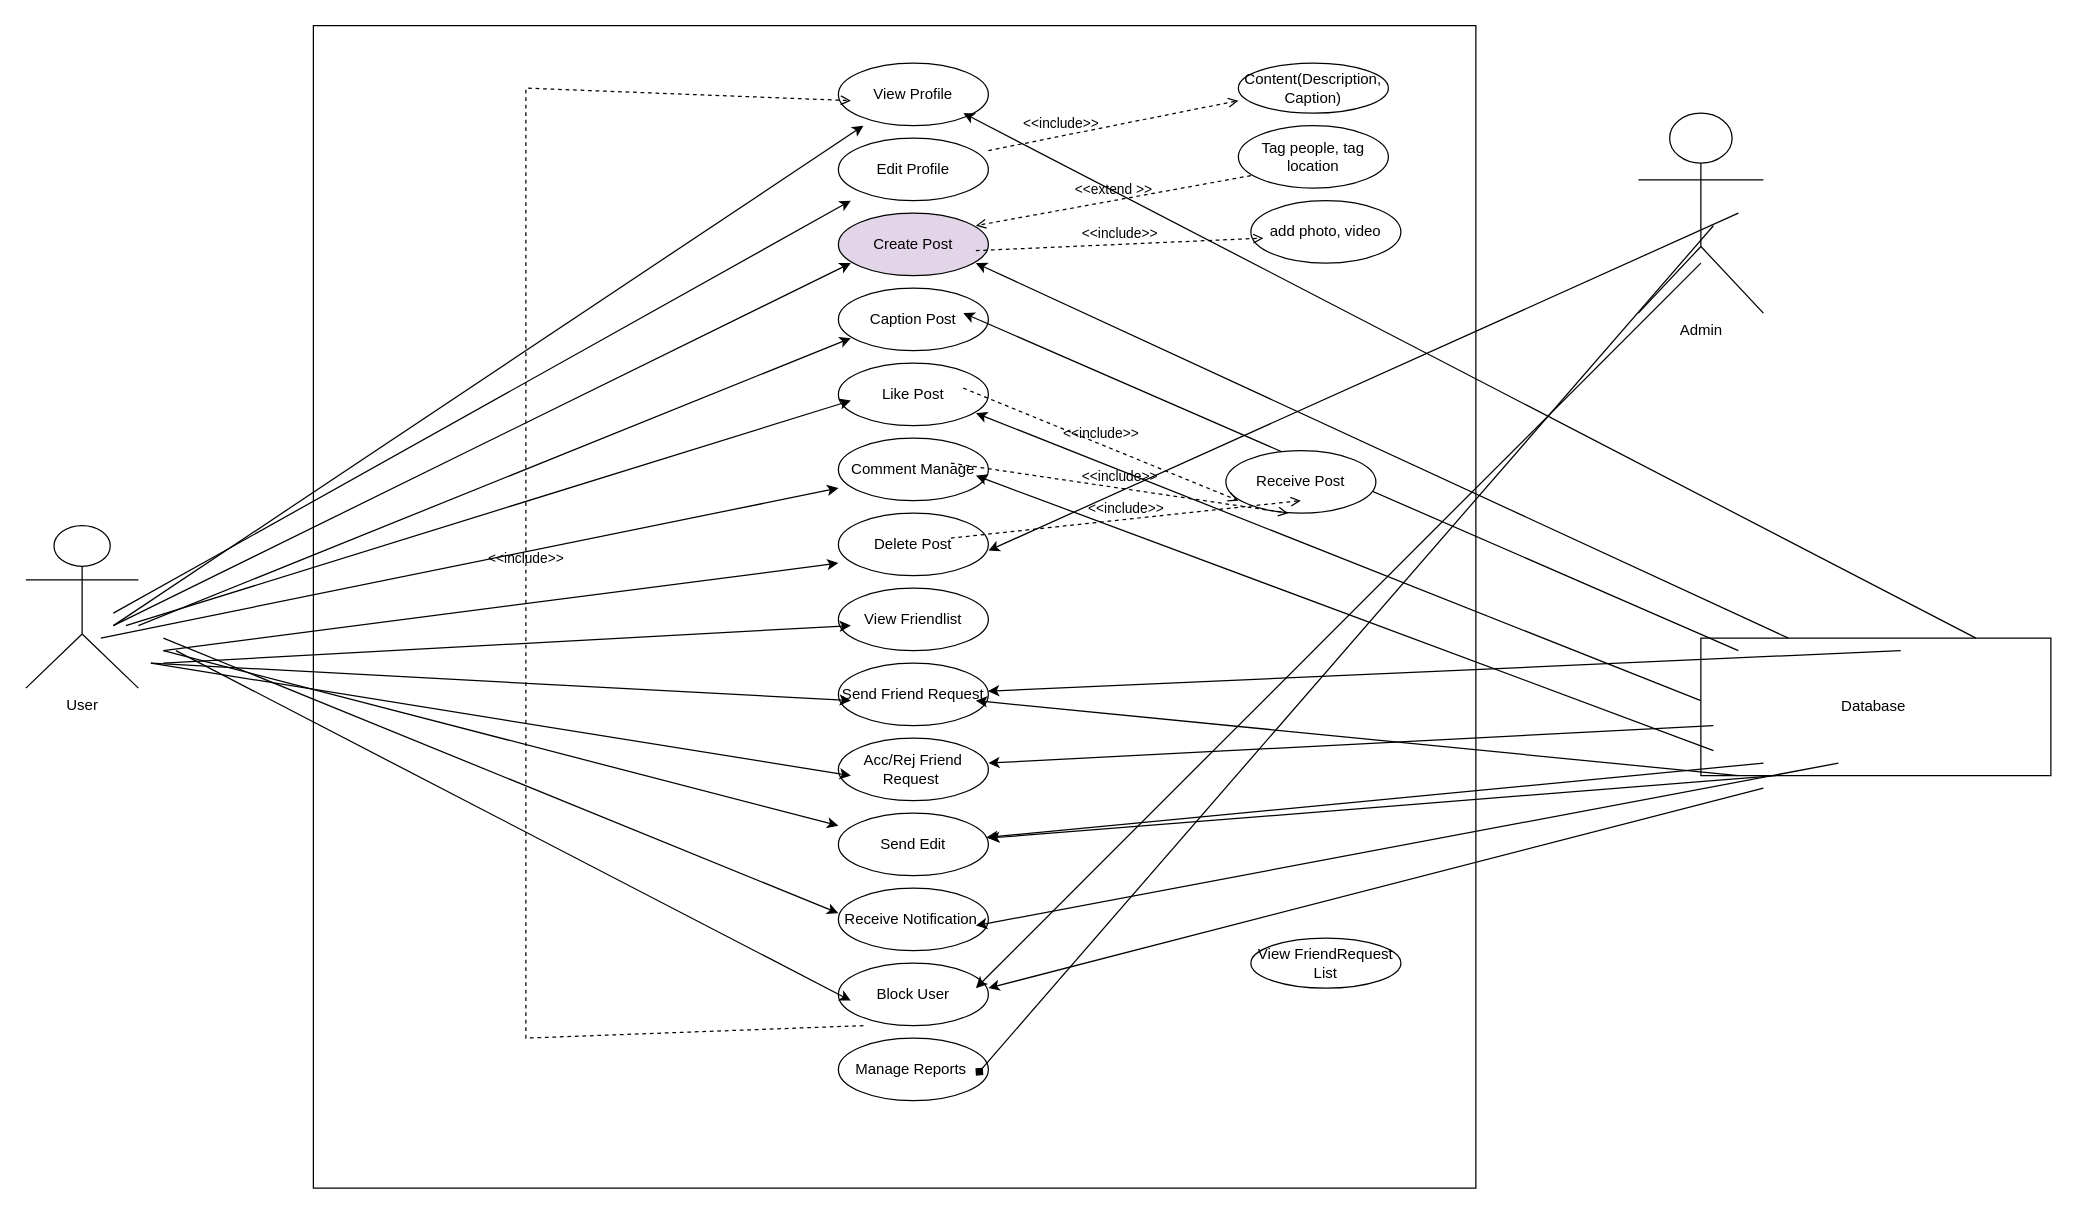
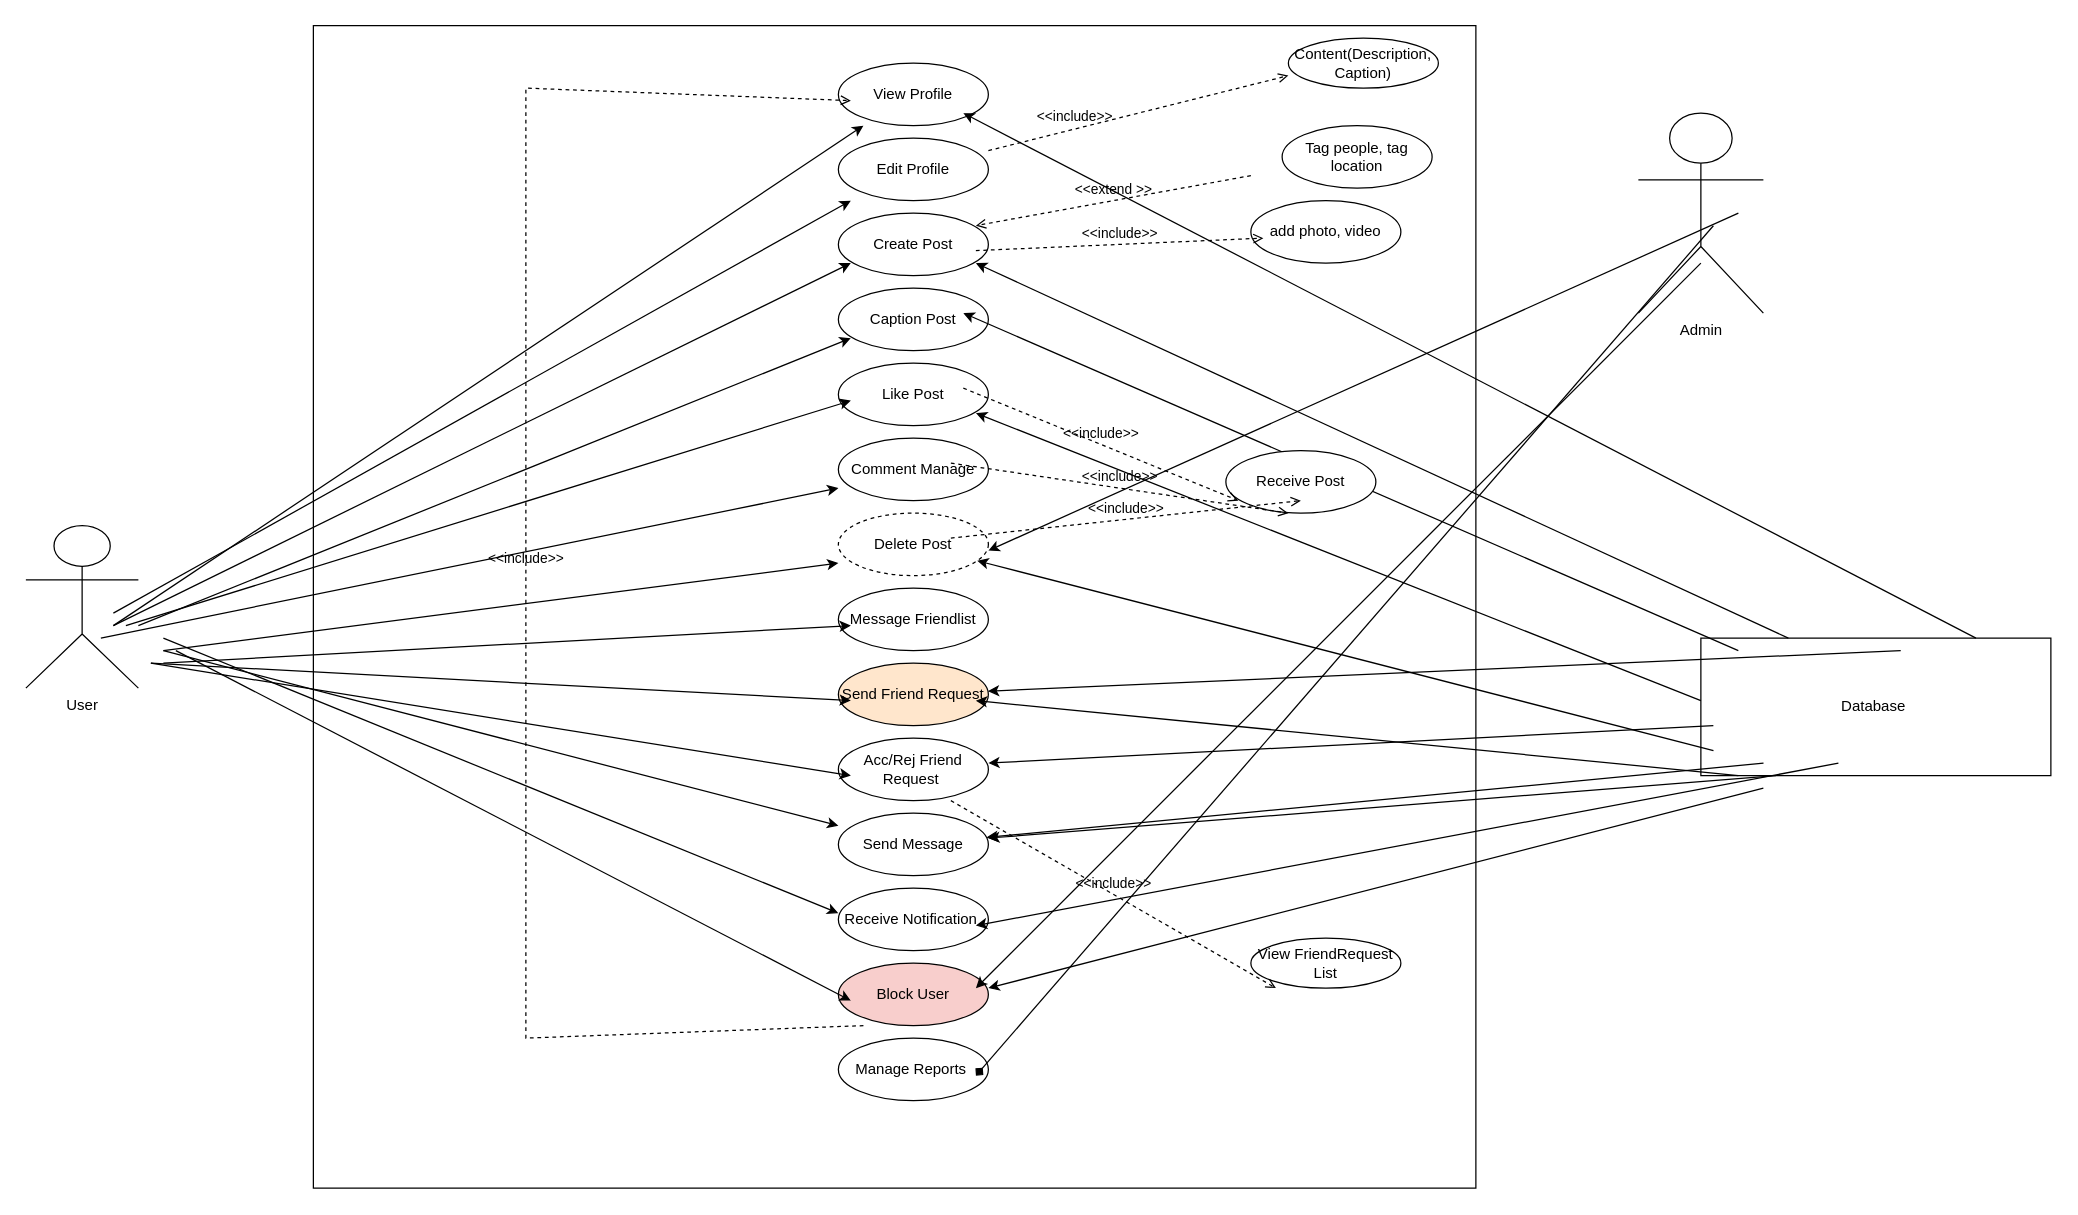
- <mxCell id="40" value="Content(Description, Caption)" style="ellipse;whiteSpace=wrap;html=1;" vertex="1" parent="1"><mxGeometry x="990" y="50" width="120" height="40" as="geometry" /></mxCell>
+ <mxCell id="40" value="Content(Description, Caption)" style="ellipse;whiteSpace=wrap;html=1;" vertex="1" parent="1"><mxGeometry x="1030" y="30" width="120" height="40" as="geometry" /></mxCell>
- <mxCell id="42" value="Tag people, tag location" style="ellipse;whiteSpace=wrap;html=1;" vertex="1" parent="1"><mxGeometry x="990" y="100" width="120" height="50" as="geometry" /></mxCell>
+ <mxCell id="42" value="Tag people, tag location" style="ellipse;whiteSpace=wrap;html=1;" vertex="1" parent="1"><mxGeometry x="1025" y="100" width="120" height="50" as="geometry" /></mxCell>
- <mxCell id="6" value="Create Post" style="ellipse;whiteSpace=wrap;html=1;fillColor=#e1d5e7;" vertex="1" parent="1"><mxGeometry x="670" y="170" width="120" height="50" as="geometry" /></mxCell>
+ <mxCell id="6" value="Create Post" style="ellipse;whiteSpace=wrap;html=1;" vertex="1" parent="1"><mxGeometry x="670" y="170" width="120" height="50" as="geometry" /></mxCell>
- <mxCell id="10" value="Delete Post" style="ellipse;whiteSpace=wrap;html=1;" vertex="1" parent="1"><mxGeometry x="670" y="410" width="120" height="50" as="geometry" /></mxCell>
+ <mxCell id="10" value="Delete Post" style="ellipse;whiteSpace=wrap;html=1;dashed=1;" vertex="1" parent="1"><mxGeometry x="670" y="410" width="120" height="50" as="geometry" /></mxCell>
- <mxCell id="11" value="View Friendlist" style="ellipse;whiteSpace=wrap;html=1;" vertex="1" parent="1"><mxGeometry x="670" y="470" width="120" height="50" as="geometry" /></mxCell>
+ <mxCell id="11" value="Message Friendlist" style="ellipse;whiteSpace=wrap;html=1;" vertex="1" parent="1"><mxGeometry x="670" y="470" width="120" height="50" as="geometry" /></mxCell>
- <mxCell id="47" value="" style="endArrow=classic;html=1;rounded=0;exitX=0.036;exitY=0.818;exitDx=0;exitDy=0;exitPerimeter=0;entryX=0.917;entryY=0.6;entryDx=0;entryDy=0;entryPerimeter=0;" edge="1" parent="1" source="35" target="9"><mxGeometry width="50" height="50" relative="1" as="geometry"><mxPoint x="780" y="560" as="sourcePoint" /><mxPoint x="880" y="440" as="targetPoint" /></mxGeometry></mxCell>
+ <mxCell id="47" value="" style="endArrow=classic;html=1;rounded=0;exitX=0.036;exitY=0.818;exitDx=0;exitDy=0;exitPerimeter=0;" edge="1" parent="1" source="35" target="10"><mxGeometry width="50" height="50" relative="1" as="geometry"><mxPoint x="780" y="560" as="sourcePoint" /><mxPoint x="880" y="440" as="targetPoint" /></mxGeometry></mxCell>
- <mxCell id="12" value="Send Friend Request" style="ellipse;whiteSpace=wrap;html=1;" vertex="1" parent="1"><mxGeometry x="670" y="530" width="120" height="50" as="geometry" /></mxCell>
+ <mxCell id="12" value="Send Friend Request" style="ellipse;whiteSpace=wrap;html=1;fillColor=#ffe6cc;" vertex="1" parent="1"><mxGeometry x="670" y="530" width="120" height="50" as="geometry" /></mxCell>
- <mxCell id="14" value="Send Edit" style="ellipse;whiteSpace=wrap;html=1;" vertex="1" parent="1"><mxGeometry x="670" y="650" width="120" height="50" as="geometry" /></mxCell>
+ <mxCell id="14" value="Send Message" style="ellipse;whiteSpace=wrap;html=1;" vertex="1" parent="1"><mxGeometry x="670" y="650" width="120" height="50" as="geometry" /></mxCell>
+ <mxCell id="55" value="&amp;lt;&amp;lt;include&amp;gt;&amp;gt;" style="html=1;verticalAlign=bottom;labelBackgroundColor=none;endArrow=open;endFill=0;dashed=1;rounded=0;entryX=0.167;entryY=1;entryDx=0;entryDy=0;entryPerimeter=0;exitX=0.75;exitY=2.2;exitDx=0;exitDy=0;exitPerimeter=0;" edge="1" parent="1" source="12" target="54"><mxGeometry width="160" relative="1" as="geometry"><mxPoint x="720" y="530" as="sourcePoint" /><mxPoint x="880" y="530" as="targetPoint" /></mxGeometry></mxCell>
- <mxCell id="16" value="Block User" style="ellipse;whiteSpace=wrap;html=1;" vertex="1" parent="1"><mxGeometry x="670" y="770" width="120" height="50" as="geometry" /></mxCell>
+ <mxCell id="16" value="Block User" style="ellipse;whiteSpace=wrap;html=1;fillColor=#f8cecc;" vertex="1" parent="1"><mxGeometry x="670" y="770" width="120" height="50" as="geometry" /></mxCell>
